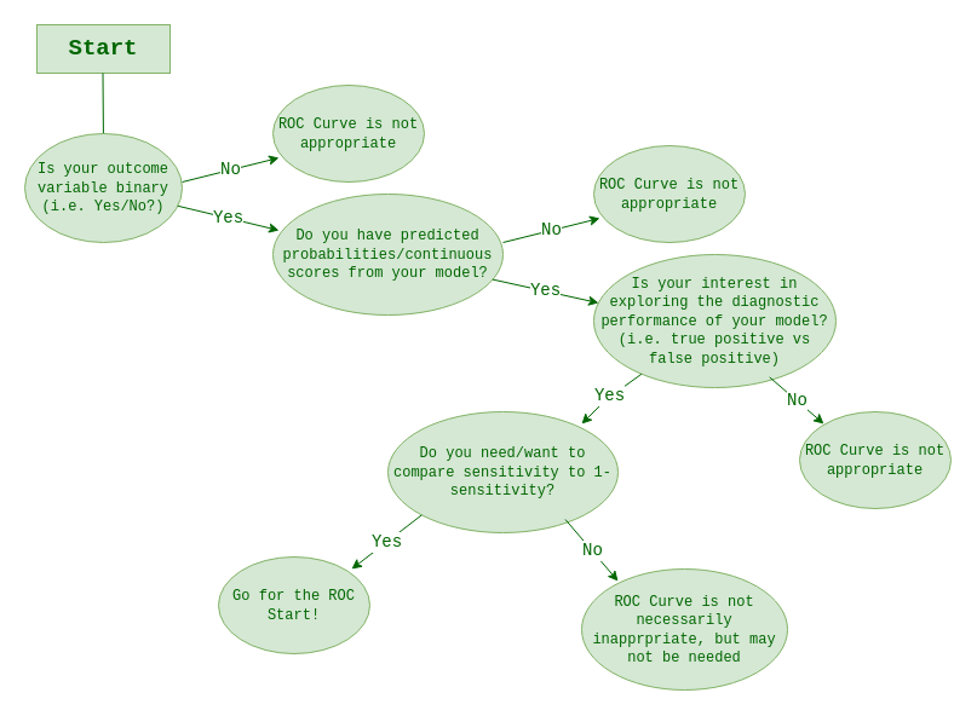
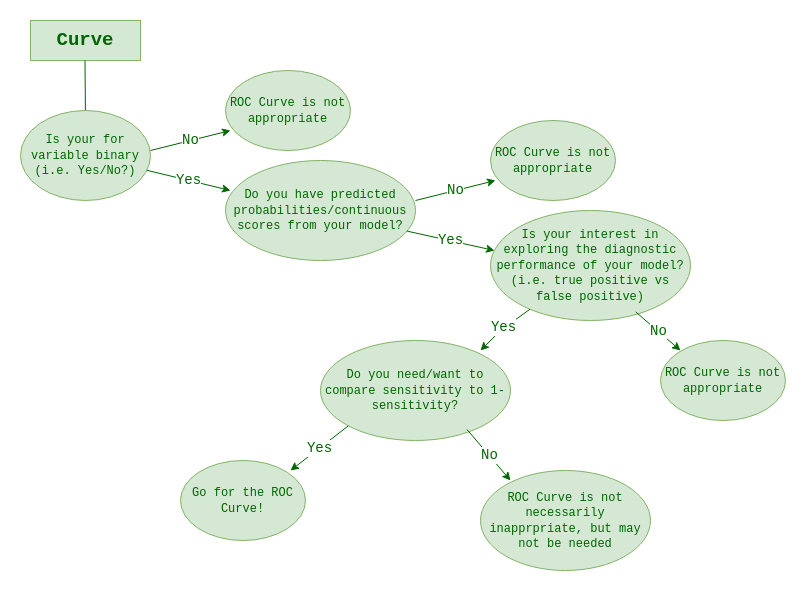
- <mxCell id="2" value="Start" style="rounded=0;whiteSpace=wrap;html=1;fillColor=#d5e8d4;strokeColor=#82b366;fontStyle=1;fontFamily=Courier New;fontColor=#006600;fontSize=19;labelBorderColor=none;" vertex="1" parent="1"><mxGeometry x="30" y="20" width="110" height="40" as="geometry" /></mxCell>
+ <mxCell id="2" value="Curve" style="rounded=0;whiteSpace=wrap;html=1;fillColor=#d5e8d4;strokeColor=#82b366;fontStyle=1;fontFamily=Courier New;fontColor=#006600;fontSize=19;labelBorderColor=none;" vertex="1" parent="1"><mxGeometry x="30" y="20" width="110" height="40" as="geometry" /></mxCell>
- <mxCell id="4" value="&lt;font face=&quot;Courier New&quot; color=&quot;#006600&quot;&gt;Is your outcome variable binary (i.e. Yes/No?)&lt;/font&gt;" style="ellipse;whiteSpace=wrap;html=1;fillColor=#d5e8d4;strokeColor=#82b366;" vertex="1" parent="1"><mxGeometry x="20" y="110" width="130" height="90" as="geometry" /></mxCell>
+ <mxCell id="4" value="&lt;font face=&quot;Courier New&quot; color=&quot;#006600&quot;&gt;Is your for variable binary (i.e. Yes/No?)&lt;/font&gt;" style="ellipse;whiteSpace=wrap;html=1;fillColor=#d5e8d4;strokeColor=#82b366;" vertex="1" parent="1"><mxGeometry x="20" y="110" width="130" height="90" as="geometry" /></mxCell>
- <mxCell id="18" value="&lt;font face=&quot;Courier New&quot; color=&quot;#006600&quot;&gt;Go for the ROC Start!&lt;/font&gt;" style="ellipse;whiteSpace=wrap;html=1;fillColor=#d5e8d4;strokeColor=#82b366;" vertex="1" parent="1"><mxGeometry x="180" y="460" width="125" height="80" as="geometry" /></mxCell>
+ <mxCell id="18" value="&lt;font face=&quot;Courier New&quot; color=&quot;#006600&quot;&gt;Go for the ROC Curve!&lt;/font&gt;" style="ellipse;whiteSpace=wrap;html=1;fillColor=#d5e8d4;strokeColor=#82b366;" vertex="1" parent="1"><mxGeometry x="180" y="460" width="125" height="80" as="geometry" /></mxCell>
